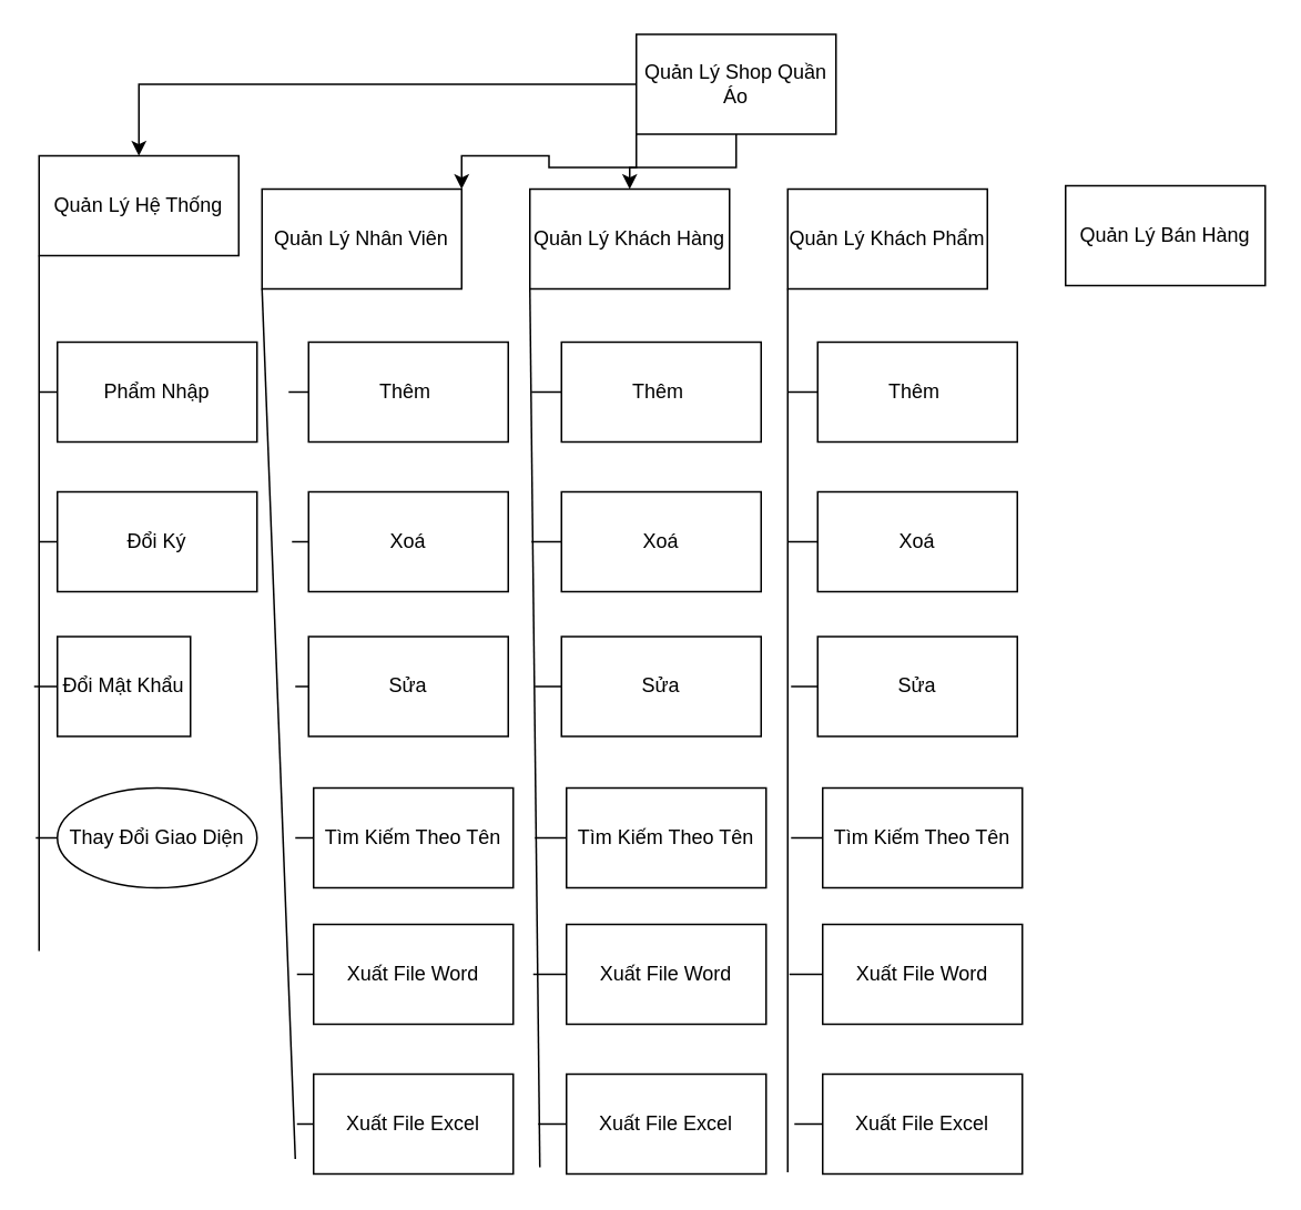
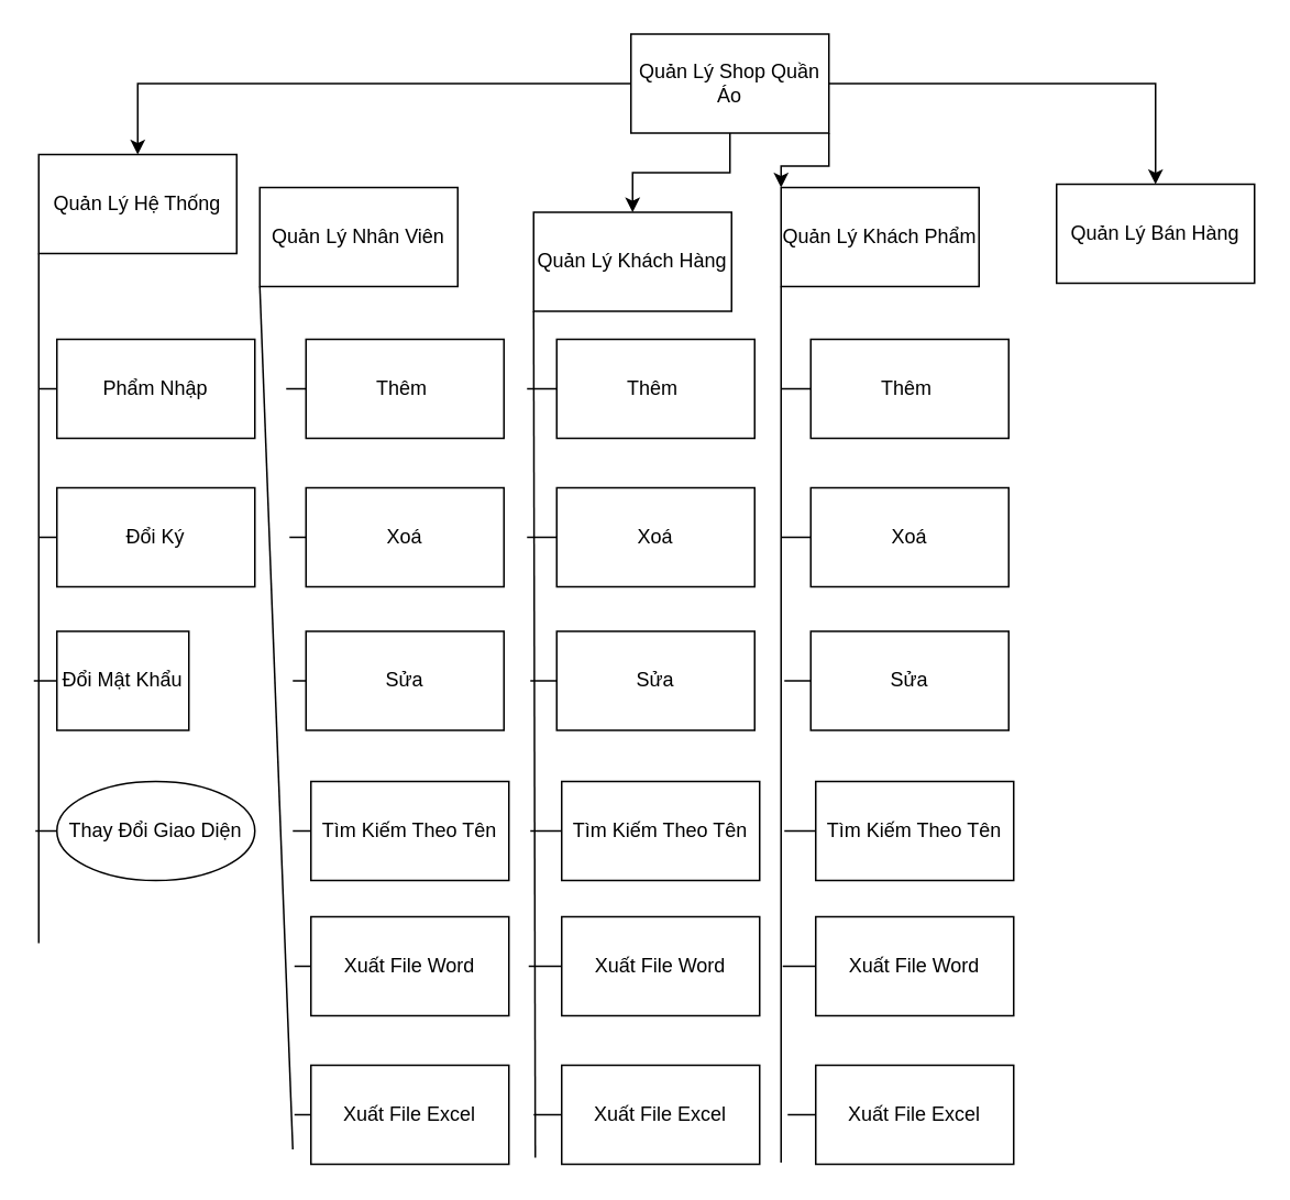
+ <mxCell id="5" style="edgeStyle=orthogonalEdgeStyle;rounded=0;orthogonalLoop=1;jettySize=auto;html=1;exitX=1;exitY=0.5;exitDx=0;exitDy=0;" edge="1" parent="1" source="7" target="16"><mxGeometry relative="1" as="geometry" /></mxCell>
- <mxCell id="2" style="edgeStyle=orthogonalEdgeStyle;rounded=0;orthogonalLoop=1;jettySize=auto;html=1;exitX=0;exitY=1;exitDx=0;exitDy=0;entryX=1;entryY=0;entryDx=0;entryDy=0;" edge="1" parent="1" source="7" target="13"><mxGeometry relative="1" as="geometry" /></mxCell>
+ <mxCell id="4" style="edgeStyle=orthogonalEdgeStyle;rounded=0;orthogonalLoop=1;jettySize=auto;html=1;exitX=1;exitY=1;exitDx=0;exitDy=0;entryX=0;entryY=0;entryDx=0;entryDy=0;" edge="1" parent="1" source="7" target="15"><mxGeometry relative="1" as="geometry" /></mxCell>
- <mxCell id="14" value="Quản Lý Khách Hàng" style="rounded=0;whiteSpace=wrap;html=1;" vertex="1" parent="1"><mxGeometry x="318" y="113" width="120" height="60" as="geometry" /></mxCell>
+ <mxCell id="14" value="Quản Lý Khách Hàng" style="rounded=0;whiteSpace=wrap;html=1;" vertex="1" parent="1"><mxGeometry x="323" y="128" width="120" height="60" as="geometry" /></mxCell>
